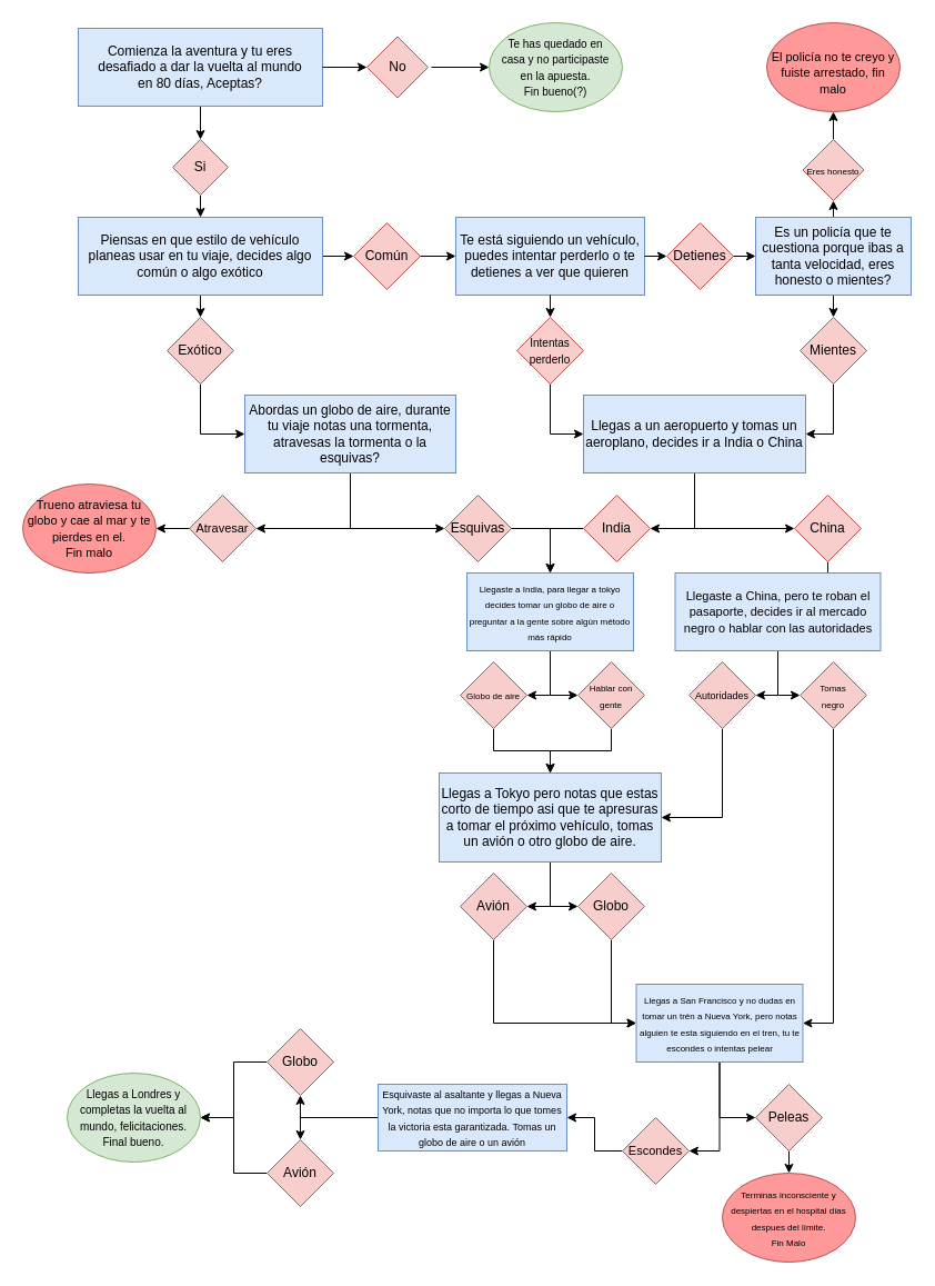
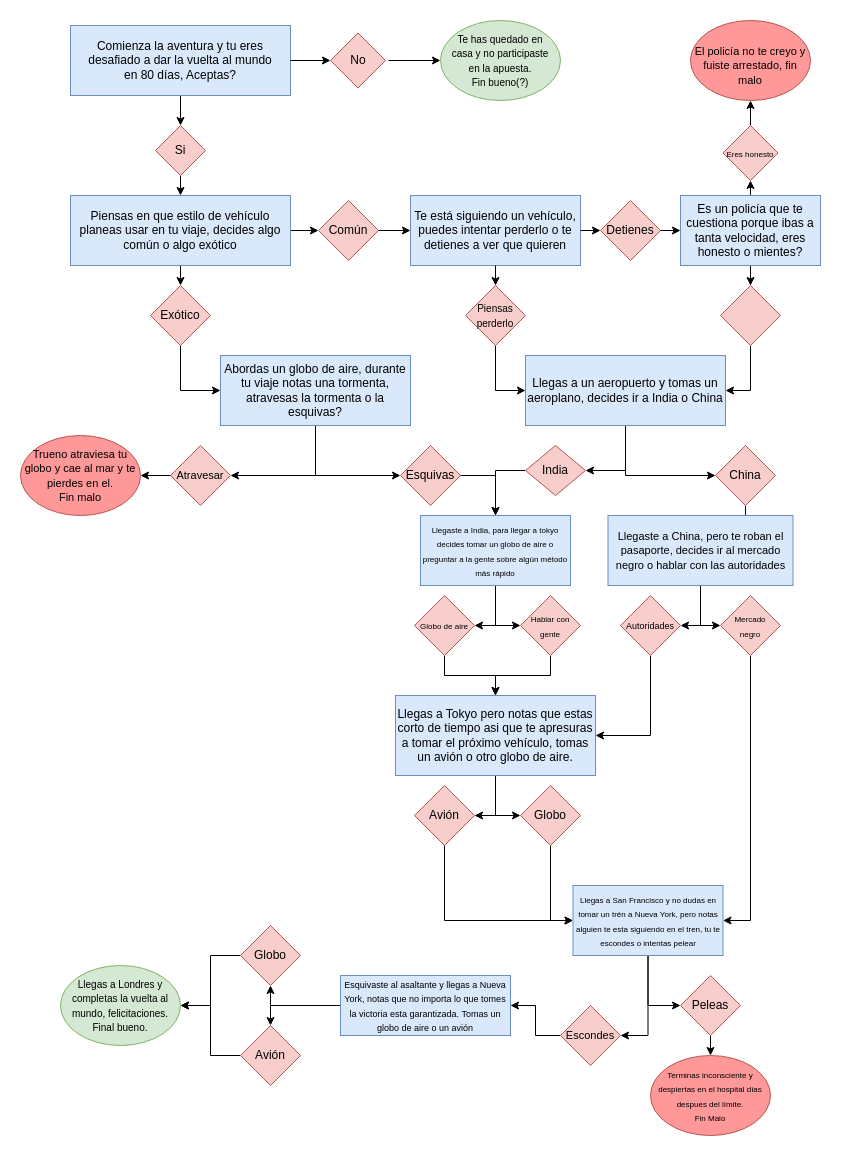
- <mxCell id="33" value="&lt;font style=&quot;font-size: 10px;&quot;&gt;Intentas perderlo&lt;/font&gt;" style="text;html=1;strokeColor=none;fillColor=none;align=center;verticalAlign=middle;whiteSpace=wrap;rounded=0;" vertex="1" parent="1"><mxGeometry x="465" y="300" width="60" height="30" as="geometry" /></mxCell>
+ <mxCell id="33" value="&lt;font style=&quot;font-size: 10px;&quot;&gt;Piensas perderlo&lt;/font&gt;" style="text;html=1;strokeColor=none;fillColor=none;align=center;verticalAlign=middle;whiteSpace=wrap;rounded=0;" vertex="1" parent="1"><mxGeometry x="465" y="300" width="60" height="30" as="geometry" /></mxCell>
- <mxCell id="45" value="Mientes" style="text;html=1;strokeColor=none;fillColor=none;align=center;verticalAlign=middle;whiteSpace=wrap;rounded=0;" vertex="1" parent="1"><mxGeometry x="720" y="300" width="60" height="30" as="geometry" /></mxCell>
- <mxCell id="63" value="India" style="rhombus;whiteSpace=wrap;html=1;fillColor=#f8cecc;strokeColor=#b85450;" vertex="1" parent="1"><mxGeometry x="525" y="445" width="60" height="60" as="geometry" /></mxCell>
+ <mxCell id="63" value="India" style="rhombus;whiteSpace=wrap;html=1;fillColor=#f8cecc;strokeColor=#b85450;" vertex="1" parent="1"><mxGeometry x="525" y="445" width="60" height="50" as="geometry" /></mxCell>
- <mxCell id="73" value="&lt;font style=&quot;font-size: 8px;&quot;&gt;Tomas&lt;br&gt;negro&lt;br&gt;&lt;/font&gt;" style="rhombus;whiteSpace=wrap;html=1;fillColor=#f8cecc;strokeColor=#b85450;" vertex="1" parent="1"><mxGeometry x="720" y="595" width="60" height="60" as="geometry" /></mxCell>
+ <mxCell id="73" value="&lt;font style=&quot;font-size: 8px;&quot;&gt;Mercado&lt;br&gt;negro&lt;br&gt;&lt;/font&gt;" style="rhombus;whiteSpace=wrap;html=1;fillColor=#f8cecc;strokeColor=#b85450;" vertex="1" parent="1"><mxGeometry x="720" y="595" width="60" height="60" as="geometry" /></mxCell>
